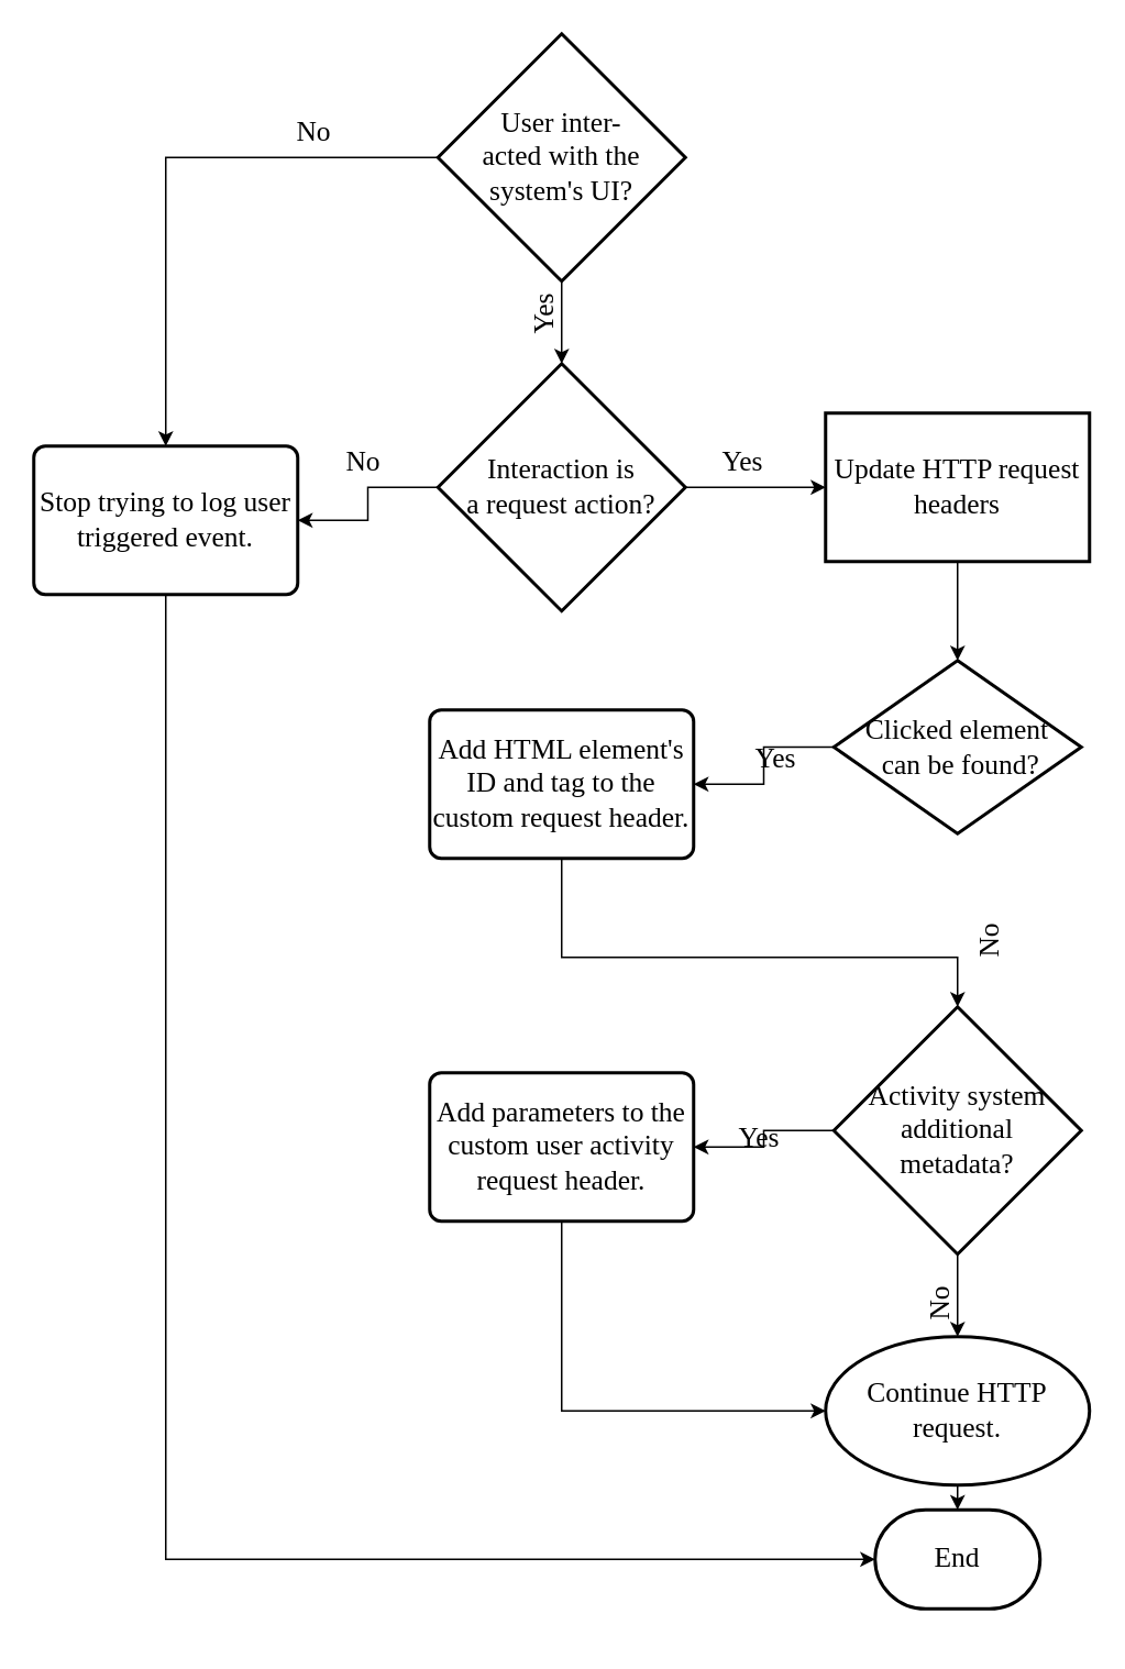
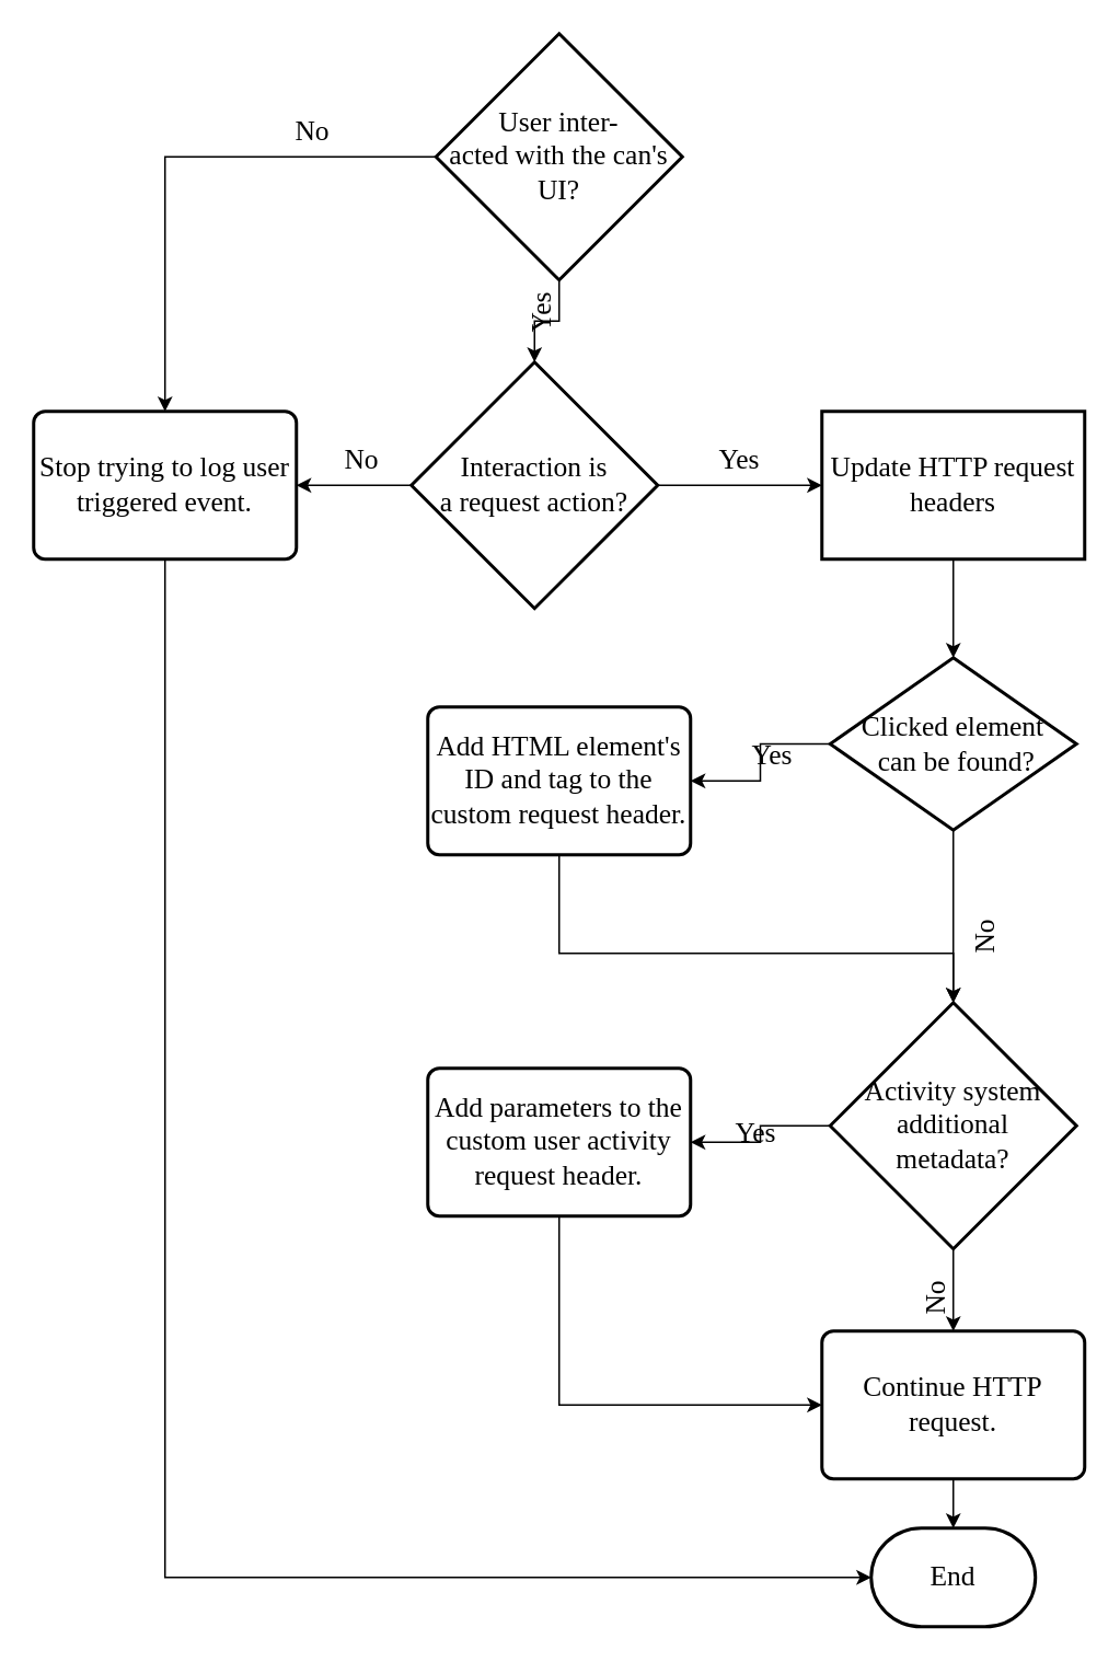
- <mxCell id="7" value="User inter-&lt;br&gt;acted with the system's UI?" style="strokeWidth=2;html=1;shape=mxgraph.flowchart.decision;whiteSpace=wrap;fontFamily=Times New Roman;fillColor=none;fontSize=17;" parent="1" vertex="1"><mxGeometry x="265" y="20" width="150" height="150" as="geometry" /></mxCell>
+ <mxCell id="7" value="User inter-&lt;br&gt;acted with the can's UI?" style="strokeWidth=2;html=1;shape=mxgraph.flowchart.decision;whiteSpace=wrap;fontFamily=Times New Roman;fillColor=none;fontSize=17;" parent="1" vertex="1"><mxGeometry x="265" y="20" width="150" height="150" as="geometry" /></mxCell>
- <mxCell id="4" value="Interaction is&lt;br&gt;a request action?" style="strokeWidth=2;html=1;shape=mxgraph.flowchart.decision;whiteSpace=wrap;fontFamily=Times New Roman;fillColor=none;fontSize=17;" parent="1" vertex="1"><mxGeometry x="265" y="220" width="150" height="150" as="geometry" /></mxCell>
+ <mxCell id="4" value="Interaction is&lt;br&gt;a request action?" style="strokeWidth=2;html=1;shape=mxgraph.flowchart.decision;whiteSpace=wrap;fontFamily=Times New Roman;fillColor=none;fontSize=17;" parent="1" vertex="1"><mxGeometry x="250" y="220" width="150" height="150" as="geometry" /></mxCell>
- <mxCell id="29" value="Stop trying to log user triggered event." style="rounded=1;whiteSpace=wrap;html=1;absoluteArcSize=1;arcSize=14;strokeWidth=2;fontFamily=Times New Roman;fillColor=none;fontSize=17;" parent="1" vertex="1"><mxGeometry x="20" y="270" width="160" height="90" as="geometry" /></mxCell>
+ <mxCell id="29" value="Stop trying to log user triggered event." style="rounded=1;whiteSpace=wrap;html=1;absoluteArcSize=1;arcSize=14;strokeWidth=2;fontFamily=Times New Roman;fillColor=none;fontSize=17;" parent="1" vertex="1"><mxGeometry x="20" y="250" width="160" height="90" as="geometry" /></mxCell>
+ <mxCell id="20" style="edgeStyle=orthogonalEdgeStyle;rounded=0;orthogonalLoop=1;jettySize=auto;html=1;exitX=0.5;exitY=1;exitDx=0;exitDy=0;exitPerimeter=0;entryX=0.5;entryY=0;entryDx=0;entryDy=0;entryPerimeter=0;" edge="1" parent="1" source="21" target="13"><mxGeometry relative="1" as="geometry" /></mxCell>
- <mxCell id="24" value="Continue HTTP request." style="ellipse;whiteSpace=wrap;html=1;absoluteArcSize=1;arcSize=14;strokeWidth=2;fontFamily=Times New Roman;fillColor=none;fontSize=17;" parent="1" vertex="1"><mxGeometry x="500" y="810" width="160" height="90" as="geometry" /></mxCell>
+ <mxCell id="24" value="Continue HTTP request." style="rounded=1;whiteSpace=wrap;html=1;absoluteArcSize=1;arcSize=14;strokeWidth=2;fontFamily=Times New Roman;fillColor=none;fontSize=17;" parent="1" vertex="1"><mxGeometry x="500" y="810" width="160" height="90" as="geometry" /></mxCell>
- <mxCell id="8" value="End" style="strokeWidth=2;html=1;shape=mxgraph.flowchart.terminator;whiteSpace=wrap;fillColor=none;fontFamily=Times New Roman;fontSize=17;" parent="1" vertex="1"><mxGeometry x="530" y="915" width="100" height="60" as="geometry" /></mxCell>
+ <mxCell id="8" value="End" style="strokeWidth=2;html=1;shape=mxgraph.flowchart.terminator;whiteSpace=wrap;fillColor=none;fontFamily=Times New Roman;fontSize=17;" parent="1" vertex="1"><mxGeometry x="530" y="930" width="100" height="60" as="geometry" /></mxCell>
